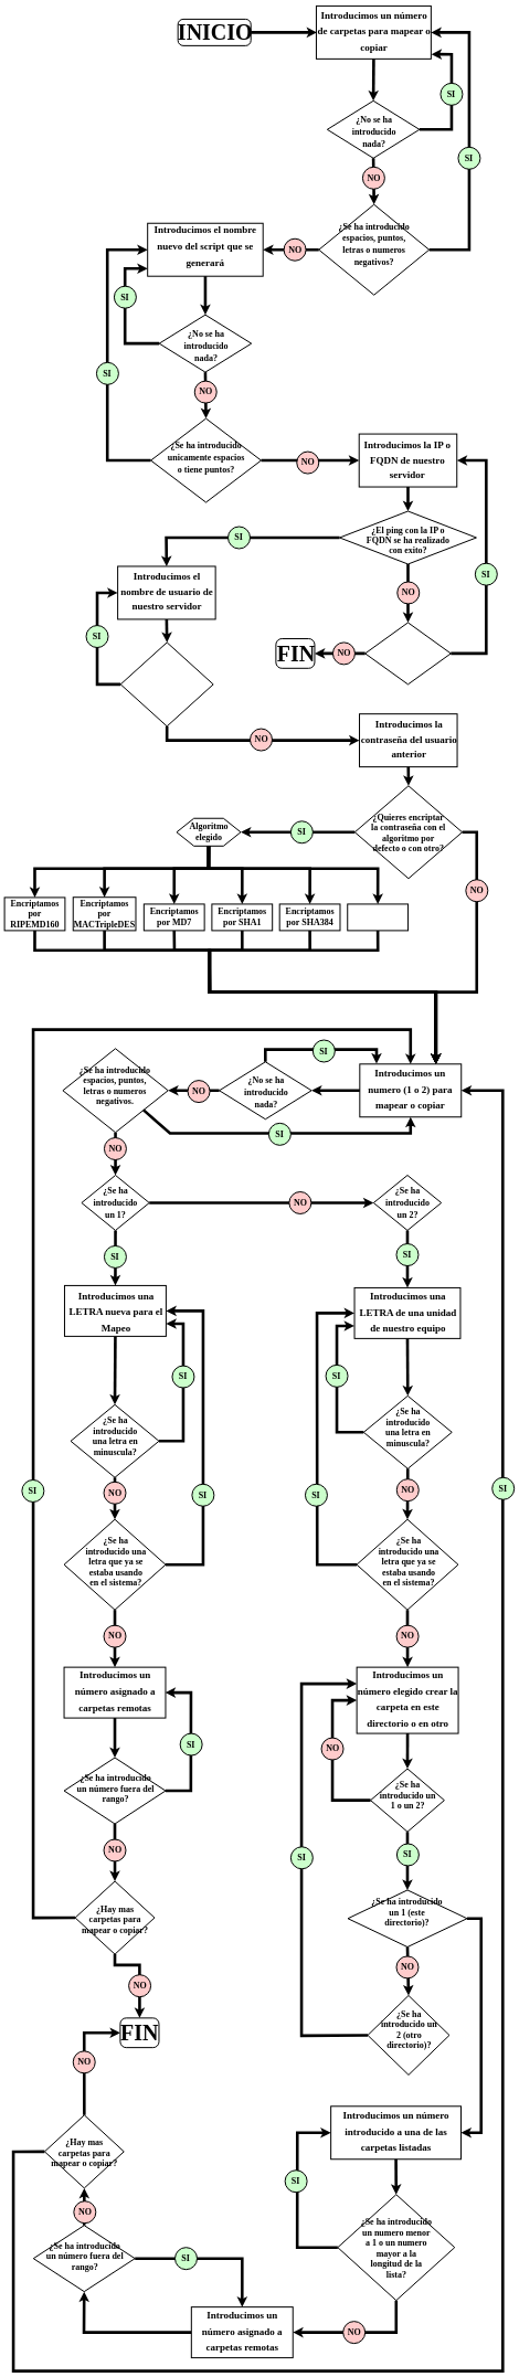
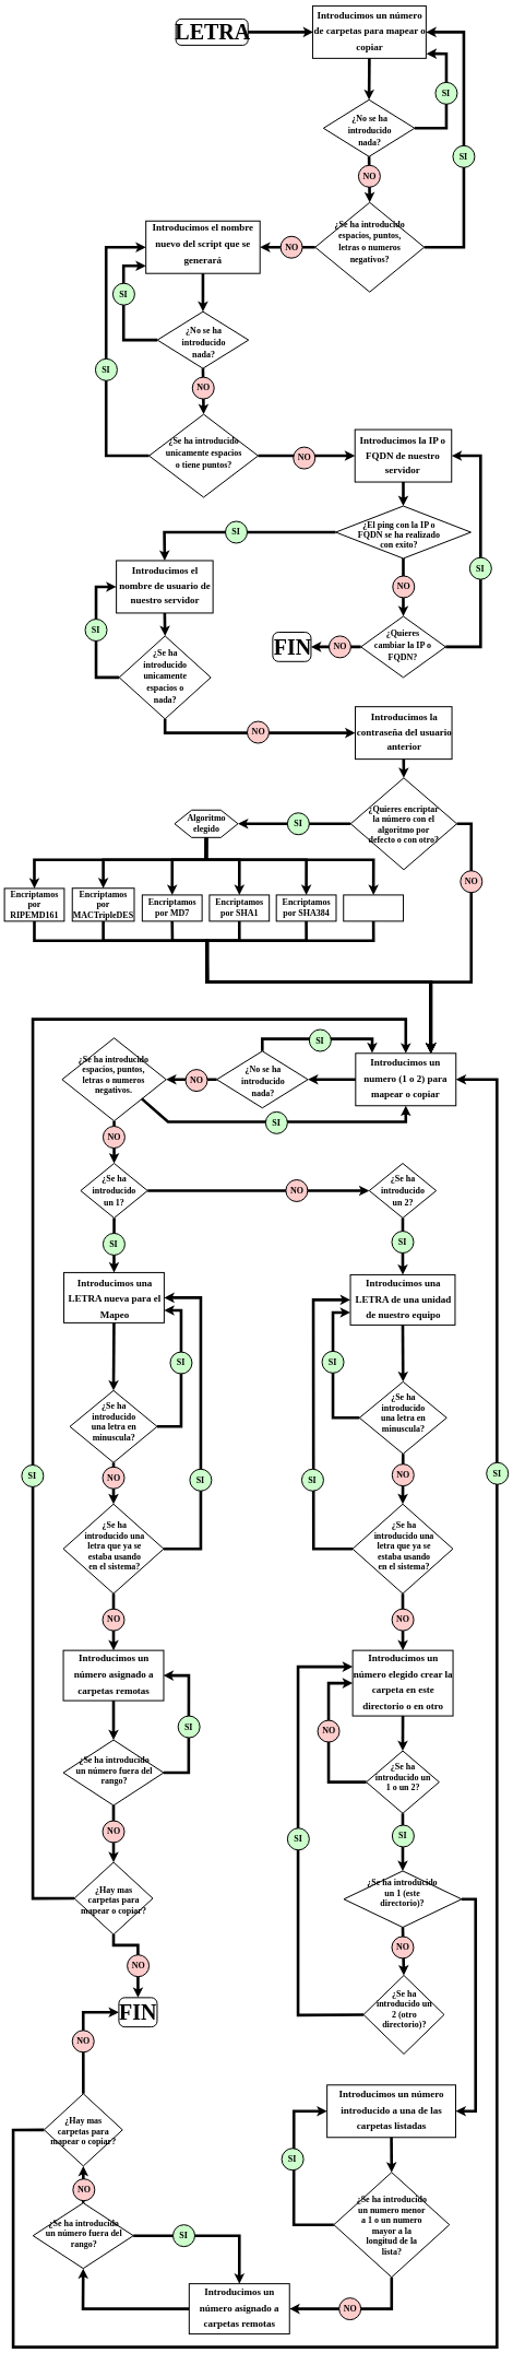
- <mxCell id="3" value="&lt;span style=&quot;border-color: var(--border-color);&quot;&gt;&lt;font data-font-src=&quot;https://fonts.googleapis.com/css?family=Poppins&quot; face=&quot;Poppins&quot; size=&quot;1&quot; style=&quot;&quot;&gt;&lt;b style=&quot;font-size: 100px;&quot;&gt;INICIO&lt;/b&gt;&lt;/font&gt;&lt;/span&gt;" style="text;html=1;strokeColor=none;fillColor=none;align=center;verticalAlign=middle;whiteSpace=wrap;rounded=0;fontSize=30;fontFamily=Tahoma;" parent="1" vertex="1"><mxGeometry x="820" y="92.5" width="308.5" height="95" as="geometry" /></mxCell>
+ <mxCell id="3" value="&lt;span style=&quot;border-color: var(--border-color);&quot;&gt;&lt;font data-font-src=&quot;https://fonts.googleapis.com/css?family=Poppins&quot; face=&quot;Poppins&quot; size=&quot;1&quot; style=&quot;&quot;&gt;&lt;b style=&quot;font-size: 100px;&quot;&gt;LETRA&lt;/b&gt;&lt;/font&gt;&lt;/span&gt;" style="text;html=1;strokeColor=none;fillColor=none;align=center;verticalAlign=middle;whiteSpace=wrap;rounded=0;fontSize=30;fontFamily=Tahoma;" parent="1" vertex="1"><mxGeometry x="820" y="92.5" width="308.5" height="95" as="geometry" /></mxCell>
- <mxCell id="44" value="&lt;p style=&quot;line-height: 148%;&quot;&gt;&lt;font face=&quot;Poppins&quot;&gt;&lt;span style=&quot;font-size: 40px;&quot;&gt;&lt;b&gt;¿El ping con la IP o FQDN se ha realizado con exito?&lt;/b&gt;&lt;/span&gt;&lt;/font&gt;&lt;/p&gt;" style="text;html=1;strokeColor=none;fillColor=none;align=center;verticalAlign=middle;whiteSpace=wrap;rounded=0;fontSize=30;fontFamily=Tahoma;" parent="1" vertex="1"><mxGeometry x="1631" y="2359" width="435" height="170" as="geometry" /></mxCell>
+ <mxCell id="44" value="&lt;p style=&quot;line-height: 148%;&quot;&gt;&lt;font face=&quot;Poppins&quot;&gt;&lt;span style=&quot;font-size: 40px;&quot;&gt;&lt;b&gt;¿El ping con la IP o FQDN se ha realizado con exito?&lt;/b&gt;&lt;/span&gt;&lt;/font&gt;&lt;/p&gt;" style="text;html=1;strokeColor=none;fillColor=none;align=center;verticalAlign=middle;whiteSpace=wrap;rounded=0;fontSize=30;fontFamily=Tahoma;" parent="1" vertex="1"><mxGeometry x="1611" y="2359" width="435" height="170" as="geometry" /></mxCell>
+ <mxCell id="46" value="&lt;p style=&quot;line-height: 148%;&quot;&gt;&lt;font size=&quot;1&quot; face=&quot;Poppins&quot;&gt;&lt;b style=&quot;font-size: 40px;&quot;&gt;¿Quieres cambiar la IP o FQDN?&lt;/b&gt;&lt;/font&gt;&lt;/p&gt;" style="text;html=1;strokeColor=none;fillColor=none;align=center;verticalAlign=middle;whiteSpace=wrap;rounded=0;fontSize=30;fontFamily=Tahoma;" parent="1" vertex="1"><mxGeometry x="1697.84" y="2866" width="295.79" height="169" as="geometry" /></mxCell>
+ <mxCell id="74" value="&lt;p style=&quot;line-height: 148%;&quot;&gt;&lt;font size=&quot;1&quot; face=&quot;Poppins&quot;&gt;&lt;b style=&quot;font-size: 40px;&quot;&gt;¿Se ha introducido unicamente espacios o nada?&lt;/b&gt;&lt;/font&gt;&lt;/p&gt;" style="text;html=1;strokeColor=none;fillColor=none;align=center;verticalAlign=middle;whiteSpace=wrap;rounded=0;fontSize=30;fontFamily=Tahoma;" parent="1" vertex="1"><mxGeometry x="624.74" y="2953" width="262.77" height="284" as="geometry" /></mxCell>
- <mxCell id="79" value="&lt;p style=&quot;line-height: 148%;&quot;&gt;&lt;font face=&quot;Poppins&quot;&gt;&lt;span style=&quot;font-size: 40px;&quot;&gt;&lt;b&gt;¿Quieres encriptar la contraseña con el algoritmo por defecto o con otro?&lt;/b&gt;&lt;/span&gt;&lt;/font&gt;&lt;/p&gt;" style="text;html=1;strokeColor=none;fillColor=none;align=center;verticalAlign=middle;whiteSpace=wrap;rounded=0;fontSize=30;fontFamily=Tahoma;" parent="1" vertex="1"><mxGeometry x="1671.74" y="3626" width="355.78" height="286" as="geometry" /></mxCell>
+ <mxCell id="79" value="&lt;p style=&quot;line-height: 148%;&quot;&gt;&lt;font face=&quot;Poppins&quot;&gt;&lt;span style=&quot;font-size: 40px;&quot;&gt;&lt;b&gt;¿Quieres encriptar la número con el algoritmo por defecto o con otro?&lt;/b&gt;&lt;/span&gt;&lt;/font&gt;&lt;/p&gt;" style="text;html=1;strokeColor=none;fillColor=none;align=center;verticalAlign=middle;whiteSpace=wrap;rounded=0;fontSize=30;fontFamily=Tahoma;" parent="1" vertex="1"><mxGeometry x="1671.74" y="3626" width="355.78" height="286" as="geometry" /></mxCell>
- <mxCell id="98" value="&lt;p style=&quot;line-height: 148%;&quot;&gt;&lt;font face=&quot;Poppins&quot;&gt;&lt;span style=&quot;font-size: 40px;&quot;&gt;&lt;b&gt;Encriptamos por RIPEMD160&lt;/b&gt;&lt;/span&gt;&lt;/font&gt;&lt;/p&gt;" style="text;html=1;strokeColor=none;fillColor=none;align=center;verticalAlign=middle;whiteSpace=wrap;rounded=0;fontSize=30;fontFamily=Tahoma;" parent="1" vertex="1"><mxGeometry x="30" y="4061" width="254.22" height="150" as="geometry" /></mxCell>
+ <mxCell id="98" value="&lt;p style=&quot;line-height: 148%;&quot;&gt;&lt;font face=&quot;Poppins&quot;&gt;&lt;span style=&quot;font-size: 40px;&quot;&gt;&lt;b&gt;Encriptamos por RIPEMD161&lt;/b&gt;&lt;/span&gt;&lt;/font&gt;&lt;/p&gt;" style="text;html=1;strokeColor=none;fillColor=none;align=center;verticalAlign=middle;whiteSpace=wrap;rounded=0;fontSize=30;fontFamily=Tahoma;" parent="1" vertex="1"><mxGeometry x="30" y="4061" width="254.22" height="150" as="geometry" /></mxCell>
